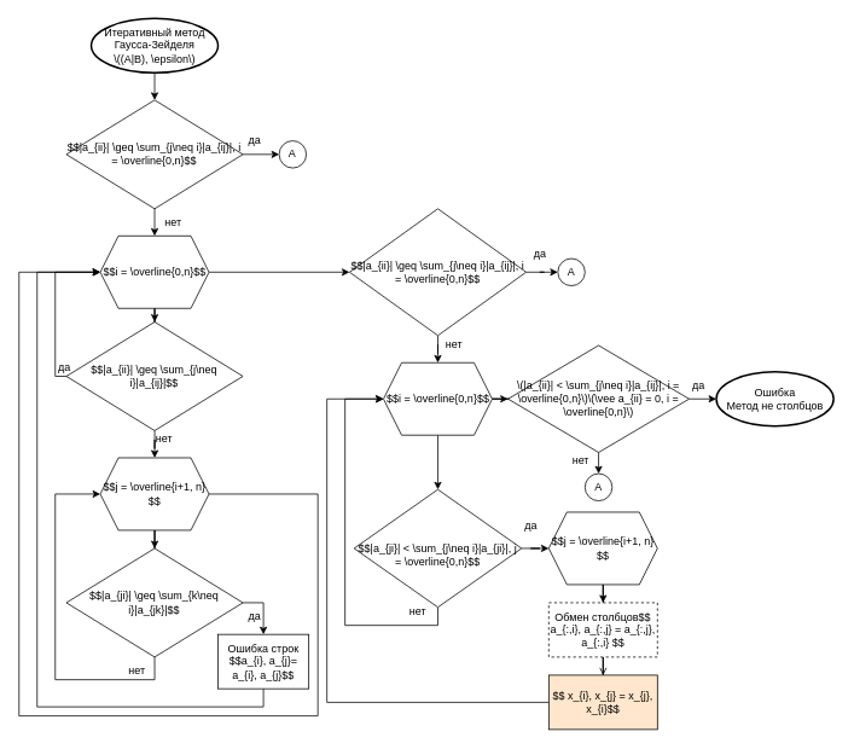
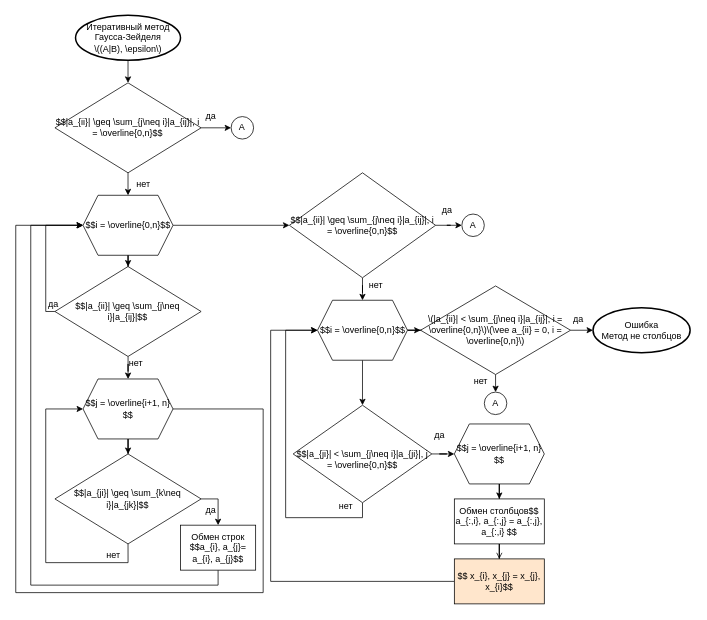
- <mxCell id="41" value="Обмен столбцов&lt;span style=&quot;background-color: initial;&quot;&gt;$$ a_{:,i}, a_{:,j} = a_{:,j}, a_{:,i} $$&lt;/span&gt;" style="whiteSpace=wrap;html=1;dashed=1;" vertex="1" parent="1"><mxGeometry x="605" y="665" width="120" height="60" as="geometry" /></mxCell>
+ <mxCell id="41" value="Обмен столбцов&lt;span style=&quot;background-color: initial;&quot;&gt;$$ a_{:,i}, a_{:,j} = a_{:,j}, a_{:,i} $$&lt;/span&gt;" style="whiteSpace=wrap;html=1;" vertex="1" parent="1"><mxGeometry x="605" y="665" width="120" height="60" as="geometry" /></mxCell>
- <mxCell id="18" value="Ошибка строк&lt;br&gt;$$a_{i}, a_{j}= a_{i}, a_{j}$$" style="whiteSpace=wrap;html=1;" vertex="1" parent="1"><mxGeometry x="239.75" y="700" width="100.25" height="60" as="geometry" /></mxCell>
+ <mxCell id="18" value="Обмен строк&lt;br&gt;$$a_{i}, a_{j}= a_{i}, a_{j}$$" style="whiteSpace=wrap;html=1;" vertex="1" parent="1"><mxGeometry x="239.75" y="700" width="100.25" height="60" as="geometry" /></mxCell>
